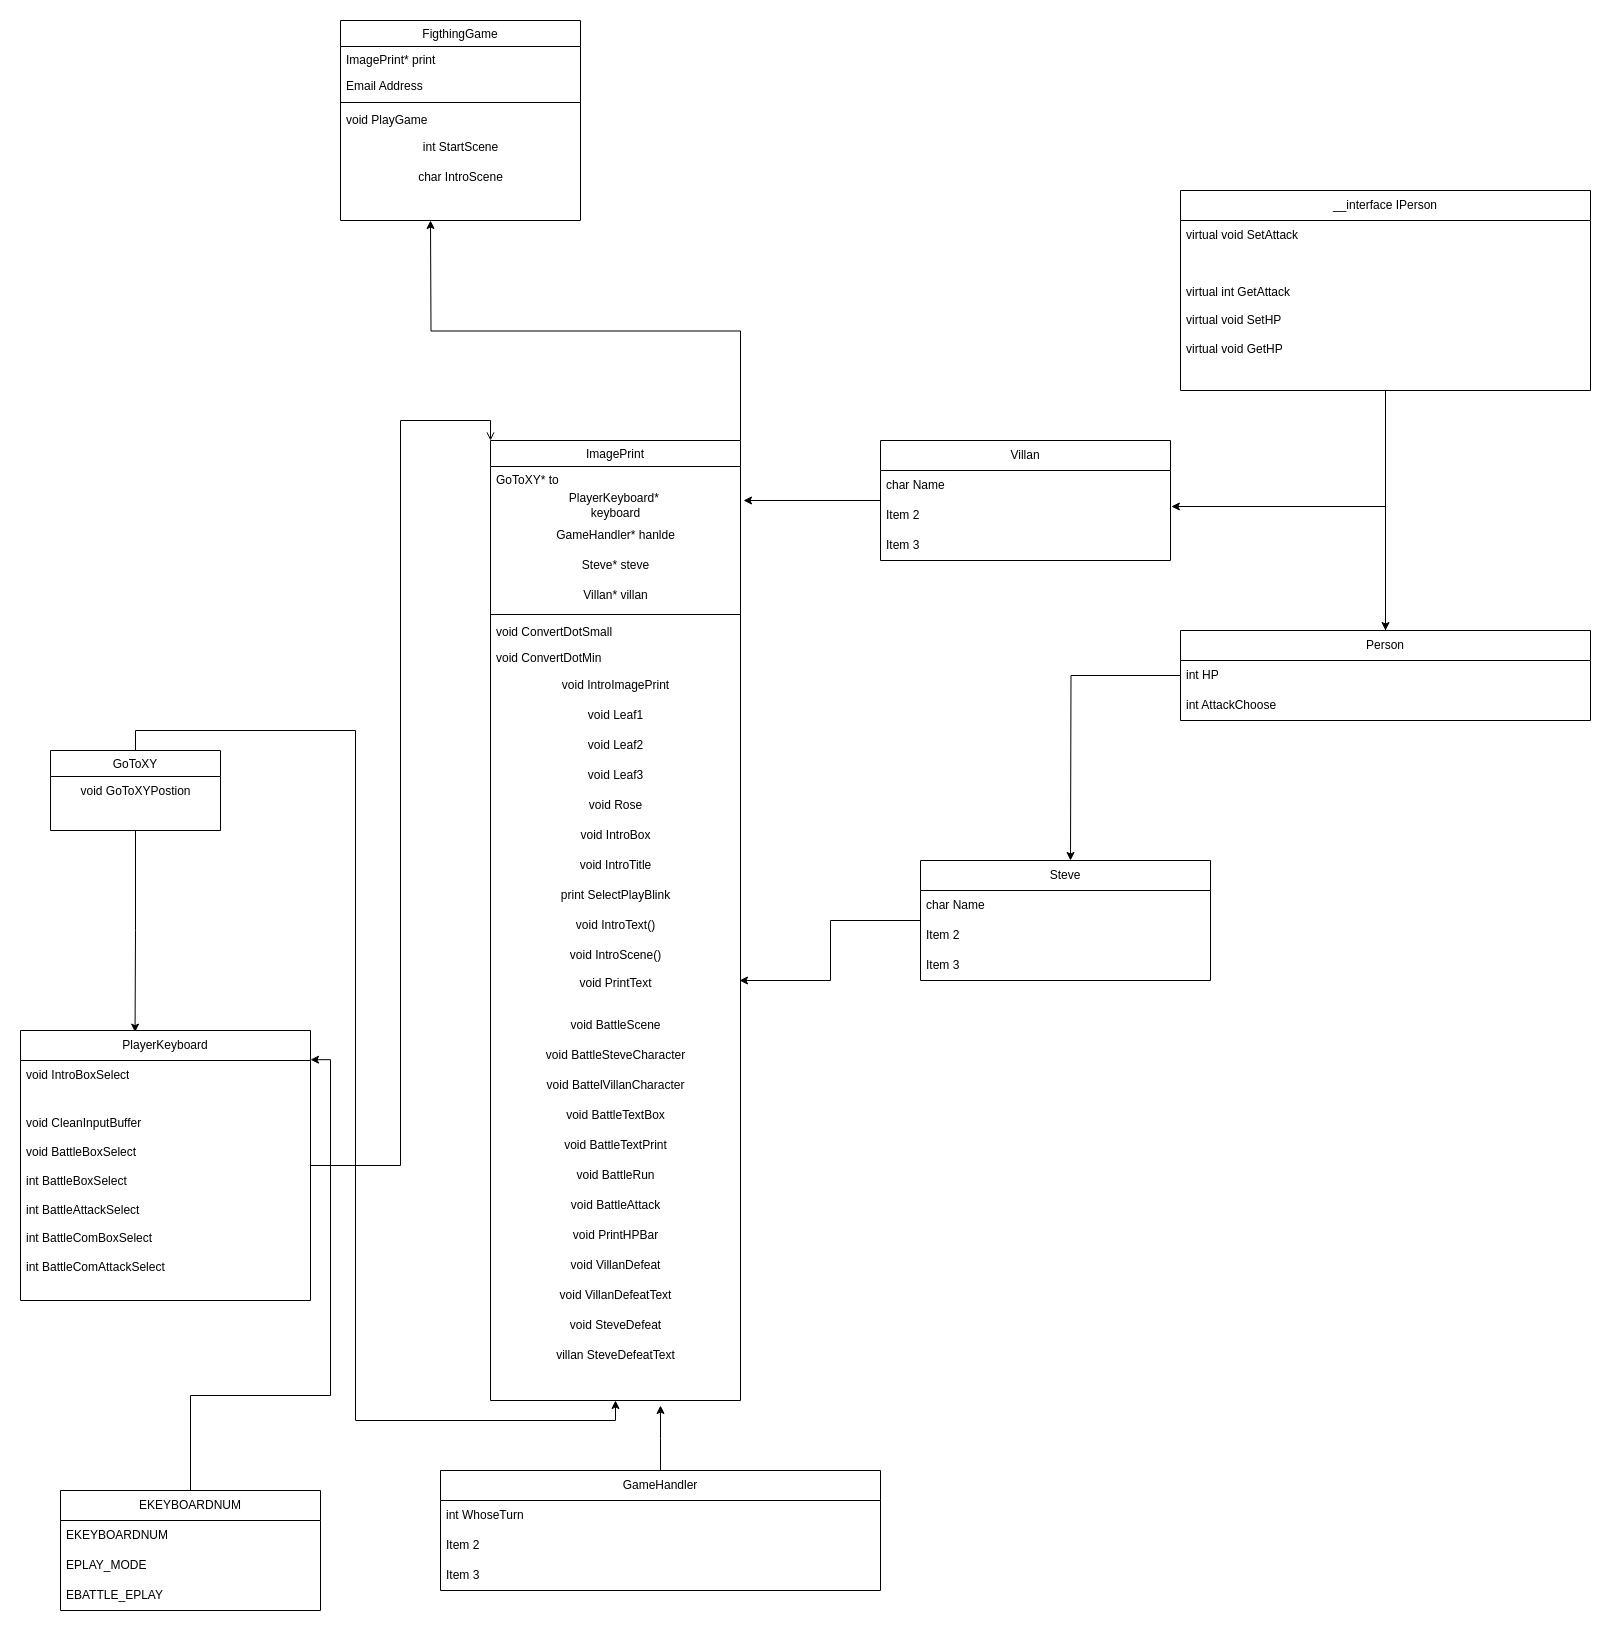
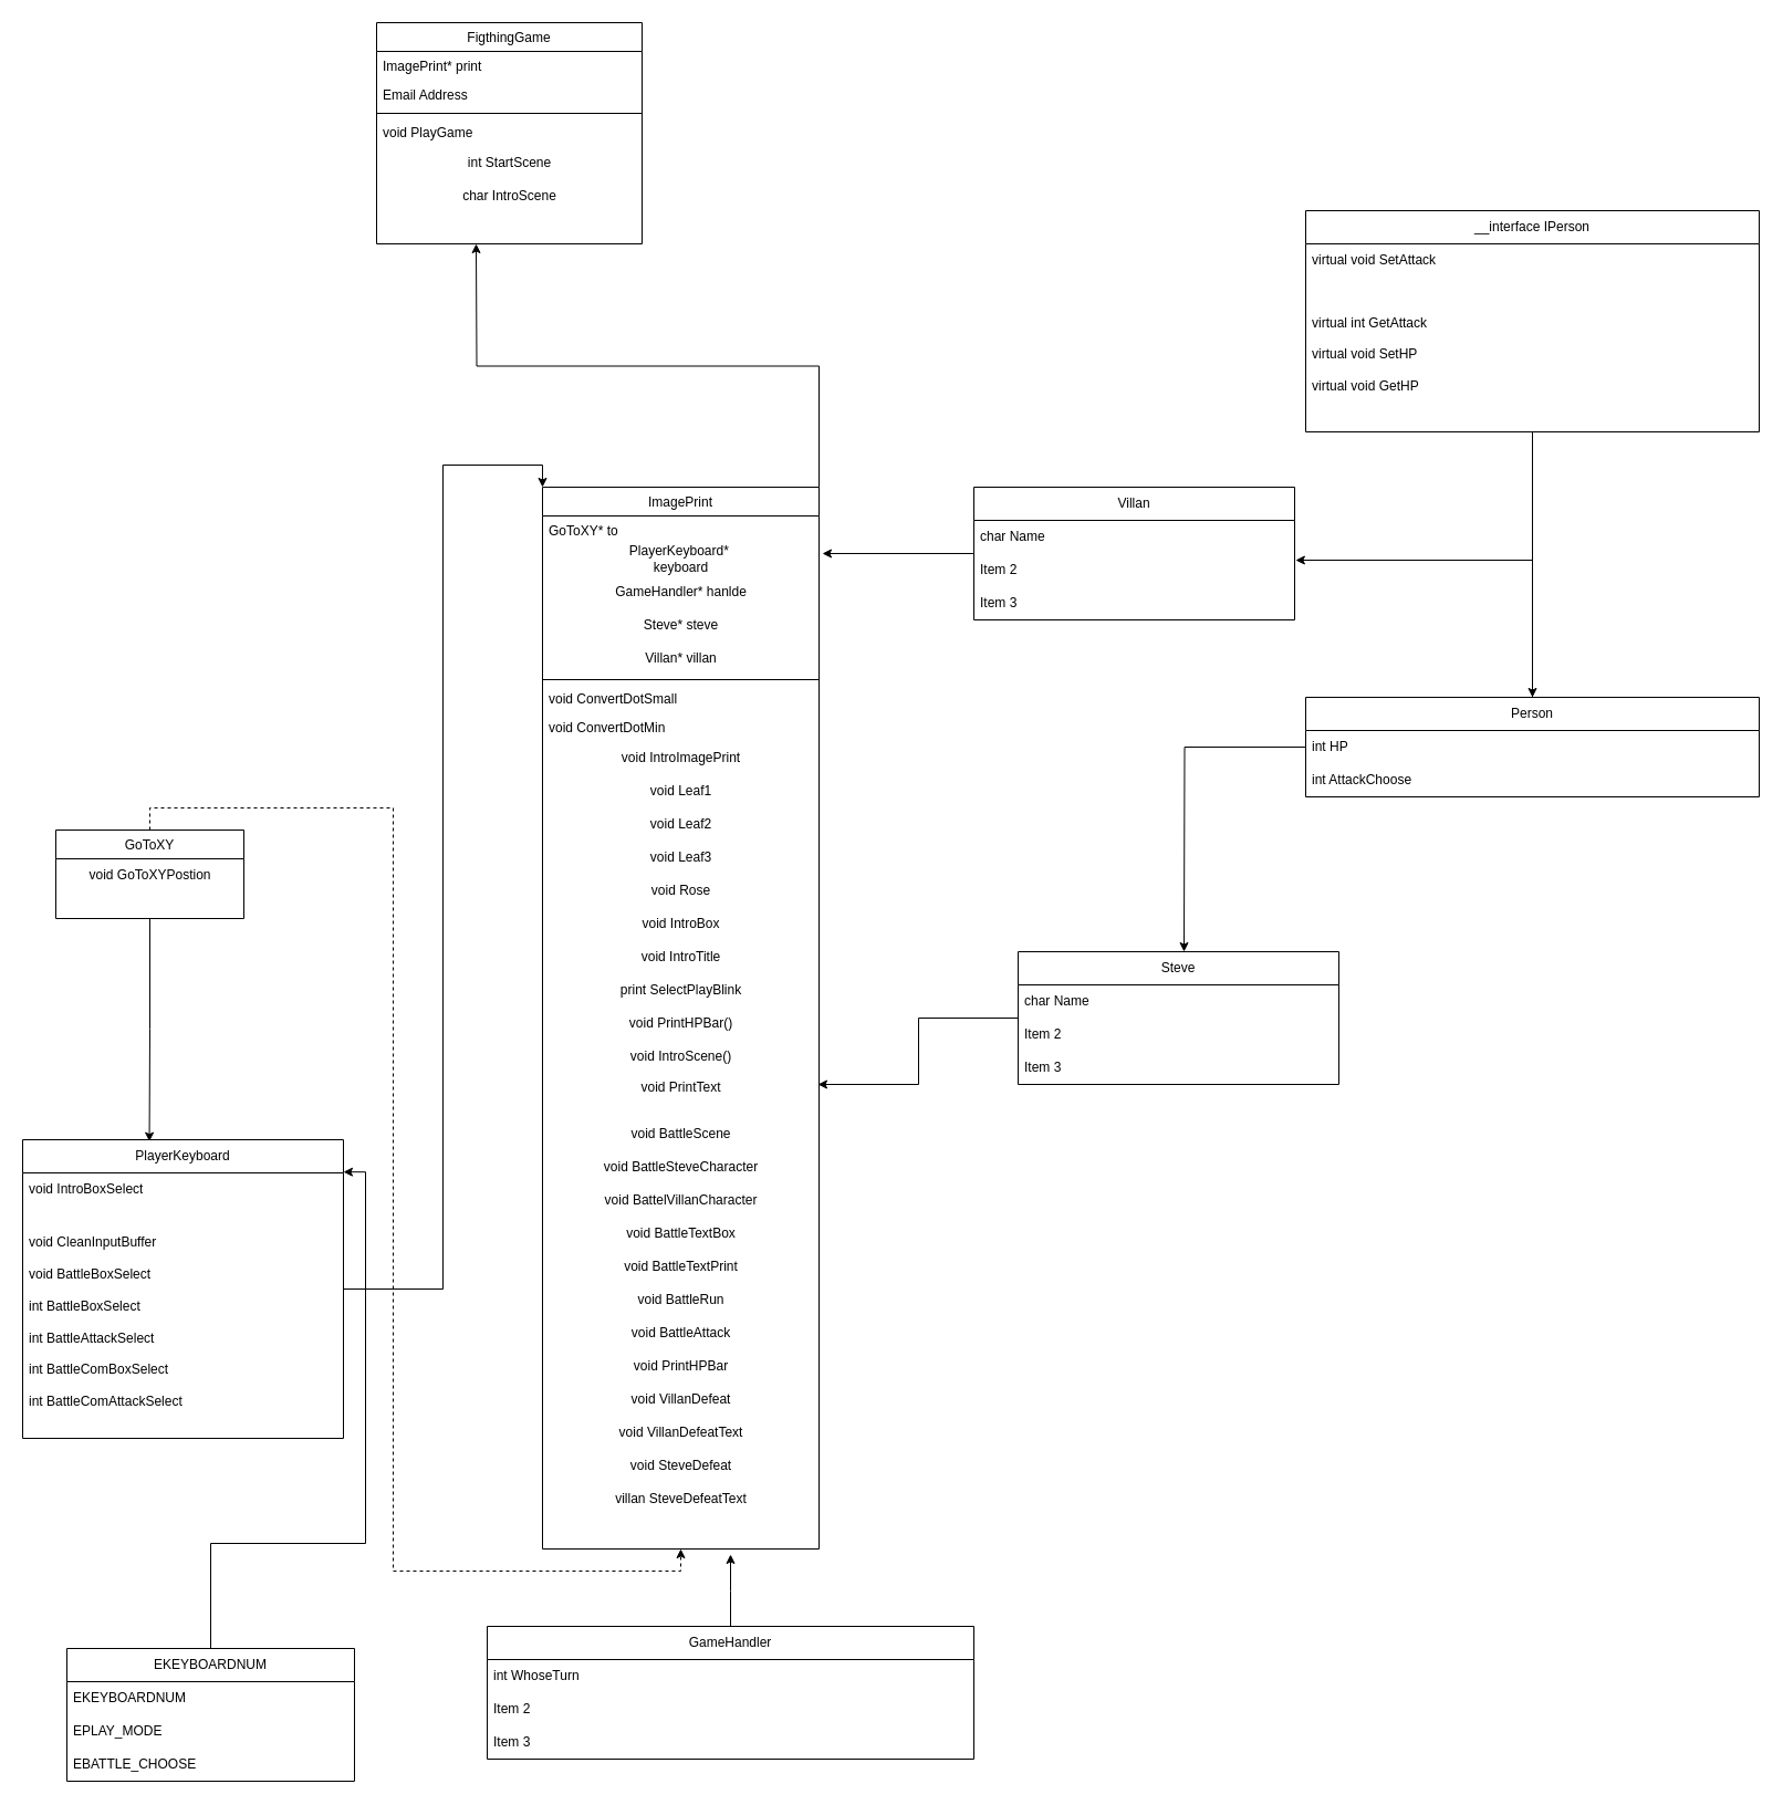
- <mxCell id="59" style="edgeStyle=orthogonalEdgeStyle;rounded=0;orthogonalLoop=1;jettySize=auto;html=1;entryX=0;entryY=0;entryDx=0;entryDy=0;endArrow=open;" edge="1" parent="1" source="43" target="9"><mxGeometry relative="1" as="geometry"><mxPoint x="420" y="450" as="targetPoint" /></mxGeometry></mxCell>
+ <mxCell id="59" style="edgeStyle=orthogonalEdgeStyle;rounded=0;orthogonalLoop=1;jettySize=auto;html=1;entryX=0;entryY=0;entryDx=0;entryDy=0;" edge="1" parent="1" source="43" target="9"><mxGeometry relative="1" as="geometry"><mxPoint x="420" y="450" as="targetPoint" /></mxGeometry></mxCell>
- <mxCell id="26" value="void IntroText()" style="text;html=1;align=center;verticalAlign=middle;resizable=0;points=[];autosize=1;strokeColor=none;fillColor=none;" vertex="1" parent="9"><mxGeometry y="470" width="250" height="30" as="geometry" /></mxCell>
+ <mxCell id="26" value="void PrintHPBar()" style="text;html=1;align=center;verticalAlign=middle;resizable=0;points=[];autosize=1;strokeColor=none;fillColor=none;" vertex="1" parent="9"><mxGeometry y="470" width="250" height="30" as="geometry" /></mxCell>
- <mxCell id="46" style="edgeStyle=orthogonalEdgeStyle;rounded=0;orthogonalLoop=1;jettySize=auto;html=1;exitX=0.5;exitY=0;exitDx=0;exitDy=0;entryX=0.5;entryY=1;entryDx=0;entryDy=0;" parent="1" source="41" target="9" edge="1"><mxGeometry relative="1" as="geometry"><mxPoint x="95" y="590" as="targetPoint" /></mxGeometry></mxCell>
+ <mxCell id="46" style="edgeStyle=orthogonalEdgeStyle;rounded=0;orthogonalLoop=1;jettySize=auto;html=1;exitX=0.5;exitY=0;exitDx=0;exitDy=0;entryX=0.5;entryY=1;entryDx=0;entryDy=0;dashed=1;" parent="1" source="41" target="9" edge="1"><mxGeometry relative="1" as="geometry"><mxPoint x="95" y="590" as="targetPoint" /></mxGeometry></mxCell>
- <mxCell id="57" value="EBATTLE_EPLAY" style="text;strokeColor=none;fillColor=none;align=left;verticalAlign=middle;spacingLeft=4;spacingRight=4;overflow=hidden;points=[[0,0.5],[1,0.5]];portConstraint=eastwest;rotatable=0;whiteSpace=wrap;html=1;" vertex="1" parent="54"><mxGeometry y="90" width="260" height="30" as="geometry" /></mxCell>
+ <mxCell id="57" value="EBATTLE_CHOOSE" style="text;strokeColor=none;fillColor=none;align=left;verticalAlign=middle;spacingLeft=4;spacingRight=4;overflow=hidden;points=[[0,0.5],[1,0.5]];portConstraint=eastwest;rotatable=0;whiteSpace=wrap;html=1;" vertex="1" parent="54"><mxGeometry y="90" width="260" height="30" as="geometry" /></mxCell>
